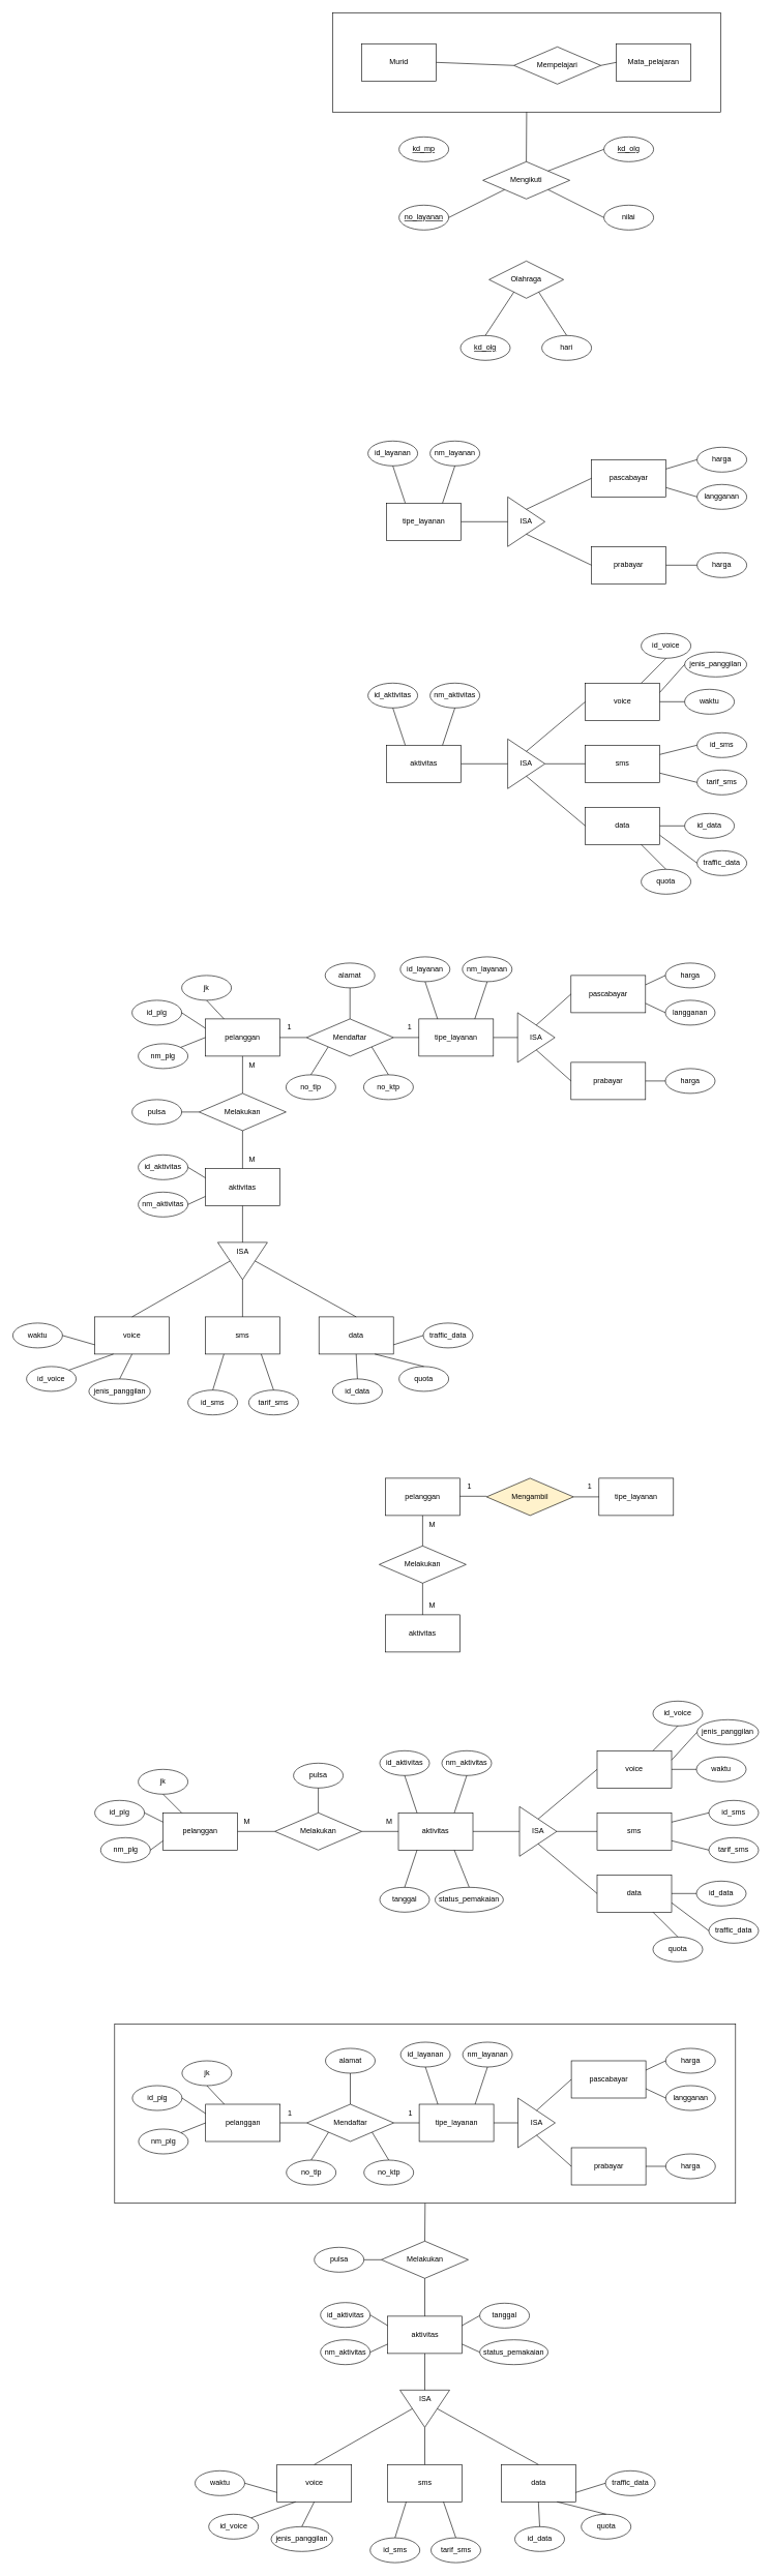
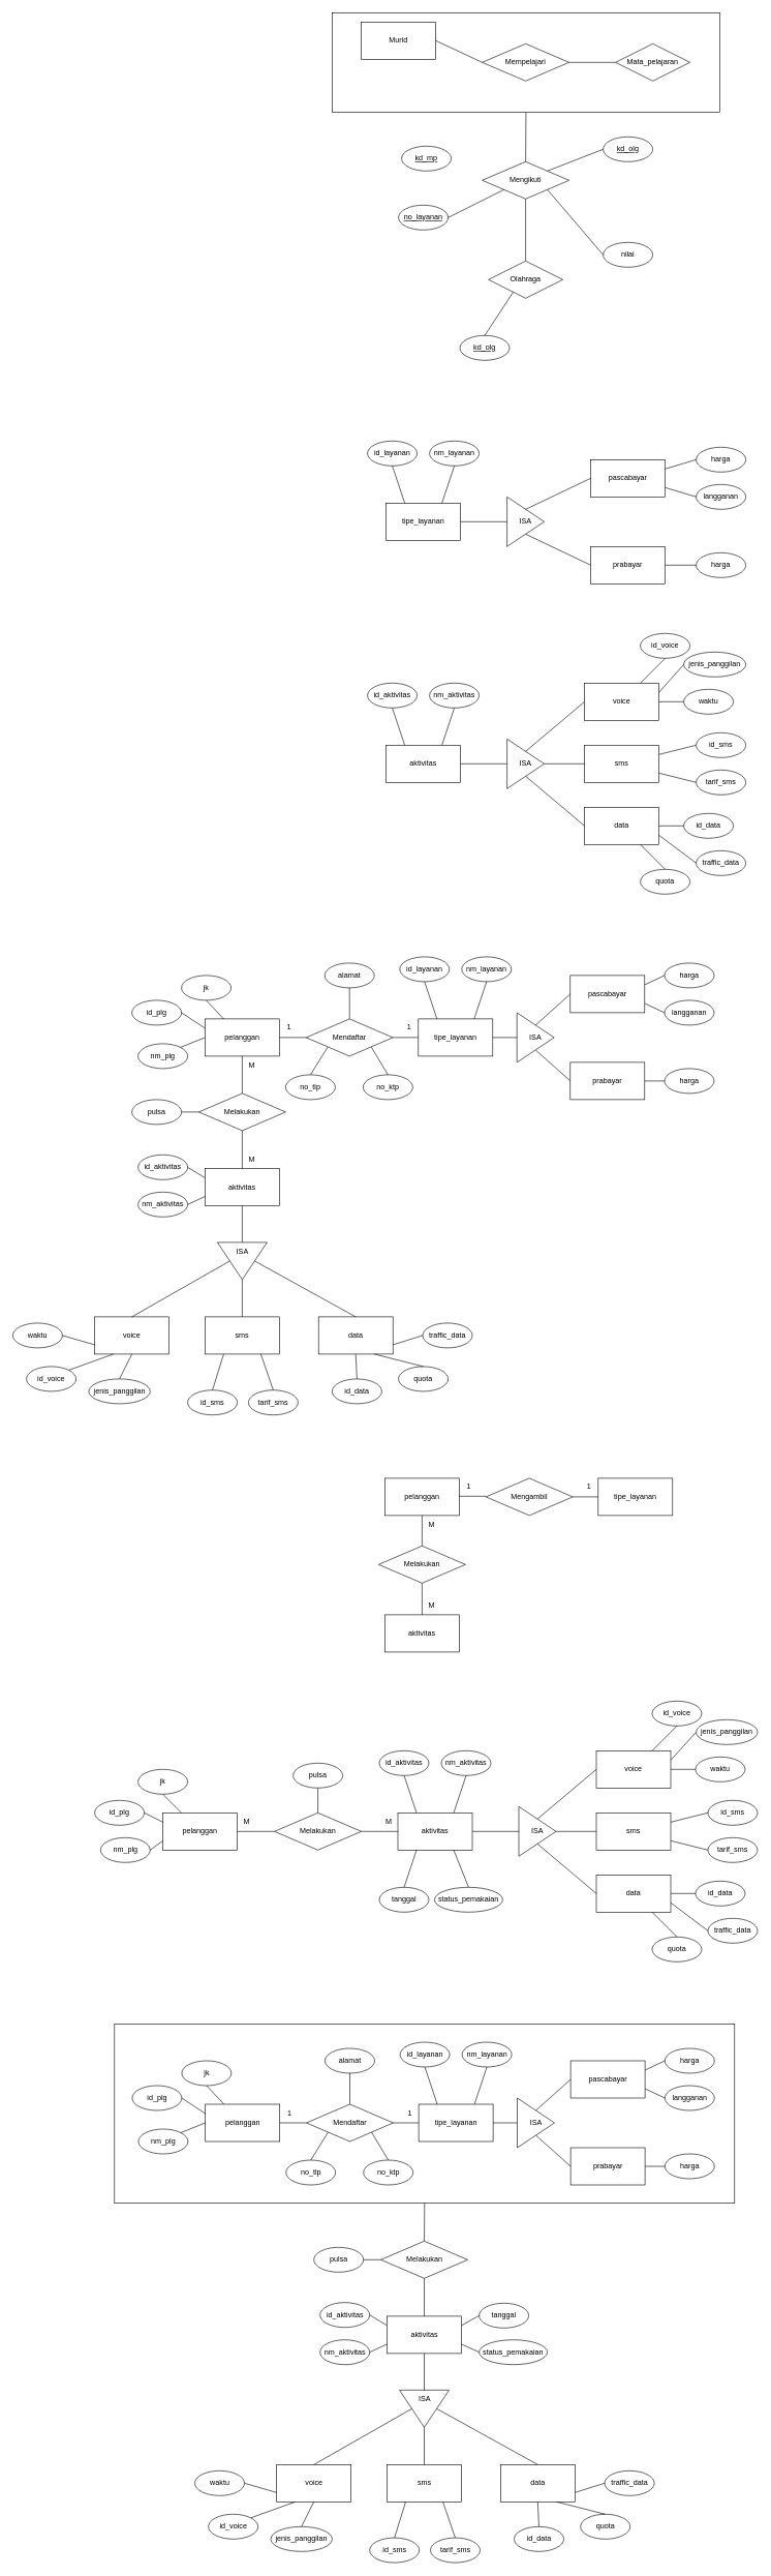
- <mxCell id="4" value="Murid" style="rounded=0;whiteSpace=wrap;html=1;" vertex="1" parent="1"><mxGeometry x="582" y="70" width="120" height="60" as="geometry" /></mxCell>
+ <mxCell id="4" value="Murid" style="rounded=0;whiteSpace=wrap;html=1;" vertex="1" parent="1"><mxGeometry x="582" y="35" width="120" height="60" as="geometry" /></mxCell>
- <mxCell id="5" value="Mata_pelajaran" style="rounded=0;whiteSpace=wrap;html=1;" vertex="1" parent="1"><mxGeometry x="992" y="70" width="120" height="60" as="geometry" /></mxCell>
+ <mxCell id="5" value="Mata_pelajaran" style="rhombus;whiteSpace=wrap;html=1;" vertex="1" parent="1"><mxGeometry x="992" y="70" width="120" height="60" as="geometry" /></mxCell>
- <mxCell id="3" value="Mempelajari" style="rhombus;whiteSpace=wrap;html=1;" vertex="1" parent="1"><mxGeometry x="827" y="75" width="140" height="60" as="geometry" /></mxCell>
+ <mxCell id="3" value="Mempelajari" style="rhombus;whiteSpace=wrap;html=1;" vertex="1" parent="1"><mxGeometry x="777" y="70" width="140" height="60" as="geometry" /></mxCell>
- <mxCell id="12" value="&lt;u&gt;kd_mp&lt;/u&gt;" style="ellipse;whiteSpace=wrap;html=1;" vertex="1" parent="1"><mxGeometry x="642" y="220" width="80" height="40" as="geometry" /></mxCell>
+ <mxCell id="12" value="&lt;u&gt;kd_mp&lt;/u&gt;" style="ellipse;whiteSpace=wrap;html=1;" vertex="1" parent="1"><mxGeometry x="647" y="235" width="80" height="40" as="geometry" /></mxCell>
- <mxCell id="16" value="nilai" style="ellipse;whiteSpace=wrap;html=1;" vertex="1" parent="1"><mxGeometry x="972" y="330" width="80" height="40" as="geometry" /></mxCell>
+ <mxCell id="16" value="nilai" style="ellipse;whiteSpace=wrap;html=1;" vertex="1" parent="1"><mxGeometry x="972" y="390" width="80" height="40" as="geometry" /></mxCell>
+ <mxCell id="9" value="" style="endArrow=none;html=1;rounded=0;exitX=0.5;exitY=0;exitDx=0;exitDy=0;entryX=0.5;entryY=1;entryDx=0;entryDy=0;" edge="1" parent="1" source="7" target="6"><mxGeometry width="50" height="50" relative="1" as="geometry"><mxPoint x="822" y="320" as="sourcePoint" /><mxPoint x="872" y="270" as="targetPoint" /></mxGeometry></mxCell>
- <mxCell id="18" value="" style="endArrow=none;html=1;rounded=0;exitX=0.75;exitY=1;exitDx=0;exitDy=0;entryX=0.5;entryY=0;entryDx=0;entryDy=0;" edge="1" parent="1" source="7" target="14"><mxGeometry width="50" height="50" relative="1" as="geometry"><mxPoint x="802" y="390" as="sourcePoint" /><mxPoint x="852" y="340" as="targetPoint" /></mxGeometry></mxCell>
- <mxCell id="14" value="hari" style="ellipse;whiteSpace=wrap;html=1;" vertex="1" parent="1"><mxGeometry x="872" y="540" width="80" height="40" as="geometry" /></mxCell>
- <mxCell id="143" value="Mengambil" style="rhombus;whiteSpace=wrap;html=1;fillColor=#fff2cc;" vertex="1" parent="1"><mxGeometry x="783" y="2381" width="140" height="60" as="geometry" /></mxCell>
+ <mxCell id="143" value="Mengambil" style="rhombus;whiteSpace=wrap;html=1;" vertex="1" parent="1"><mxGeometry x="783" y="2381" width="140" height="60" as="geometry" /></mxCell>
